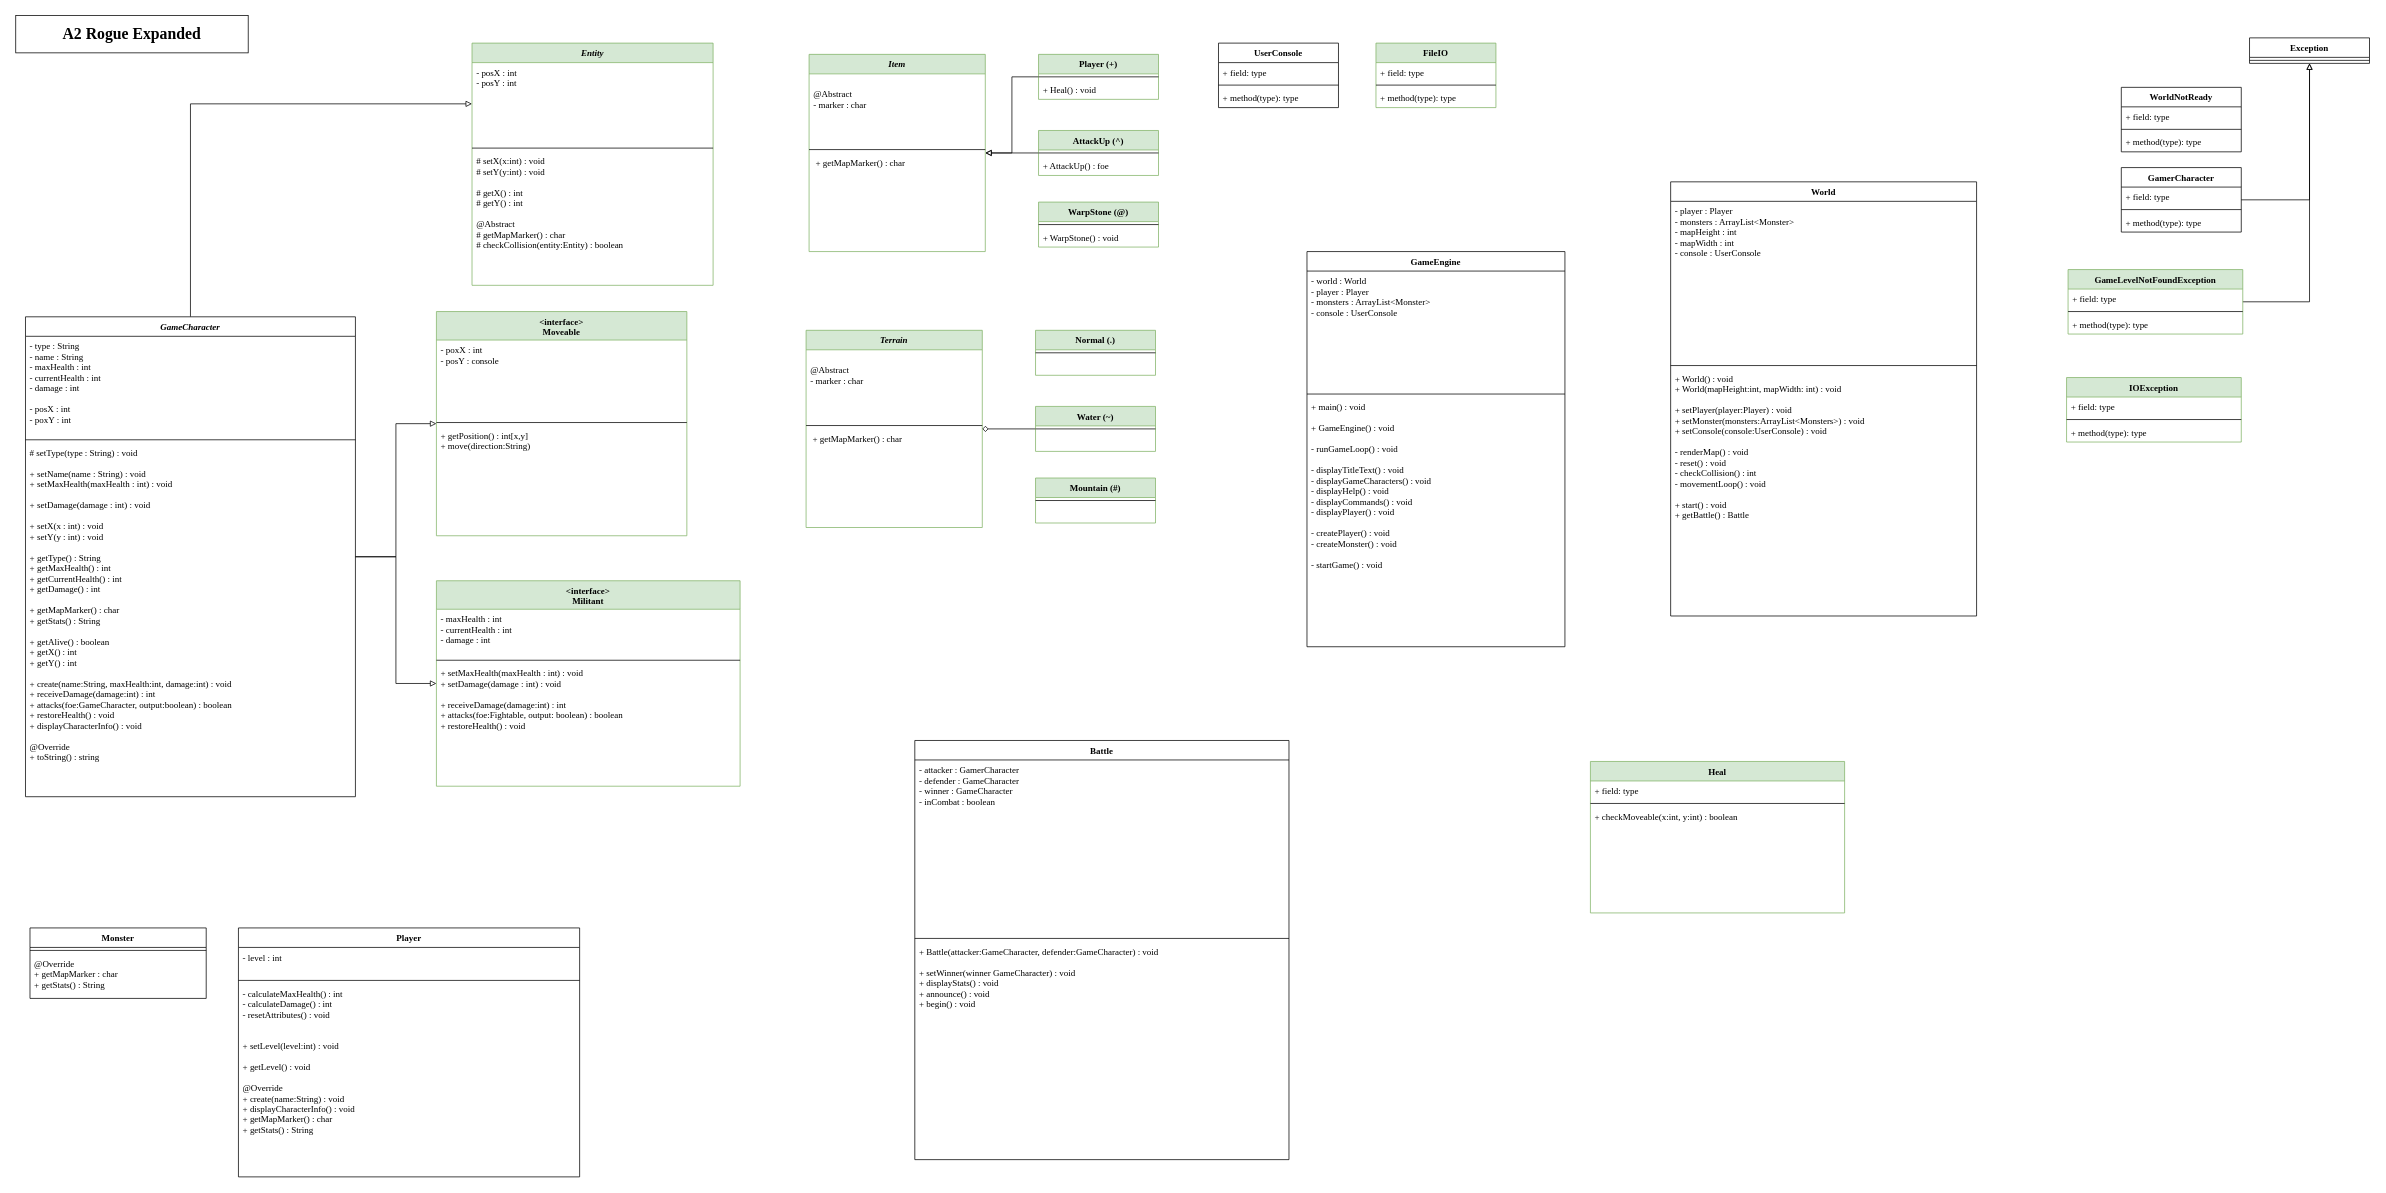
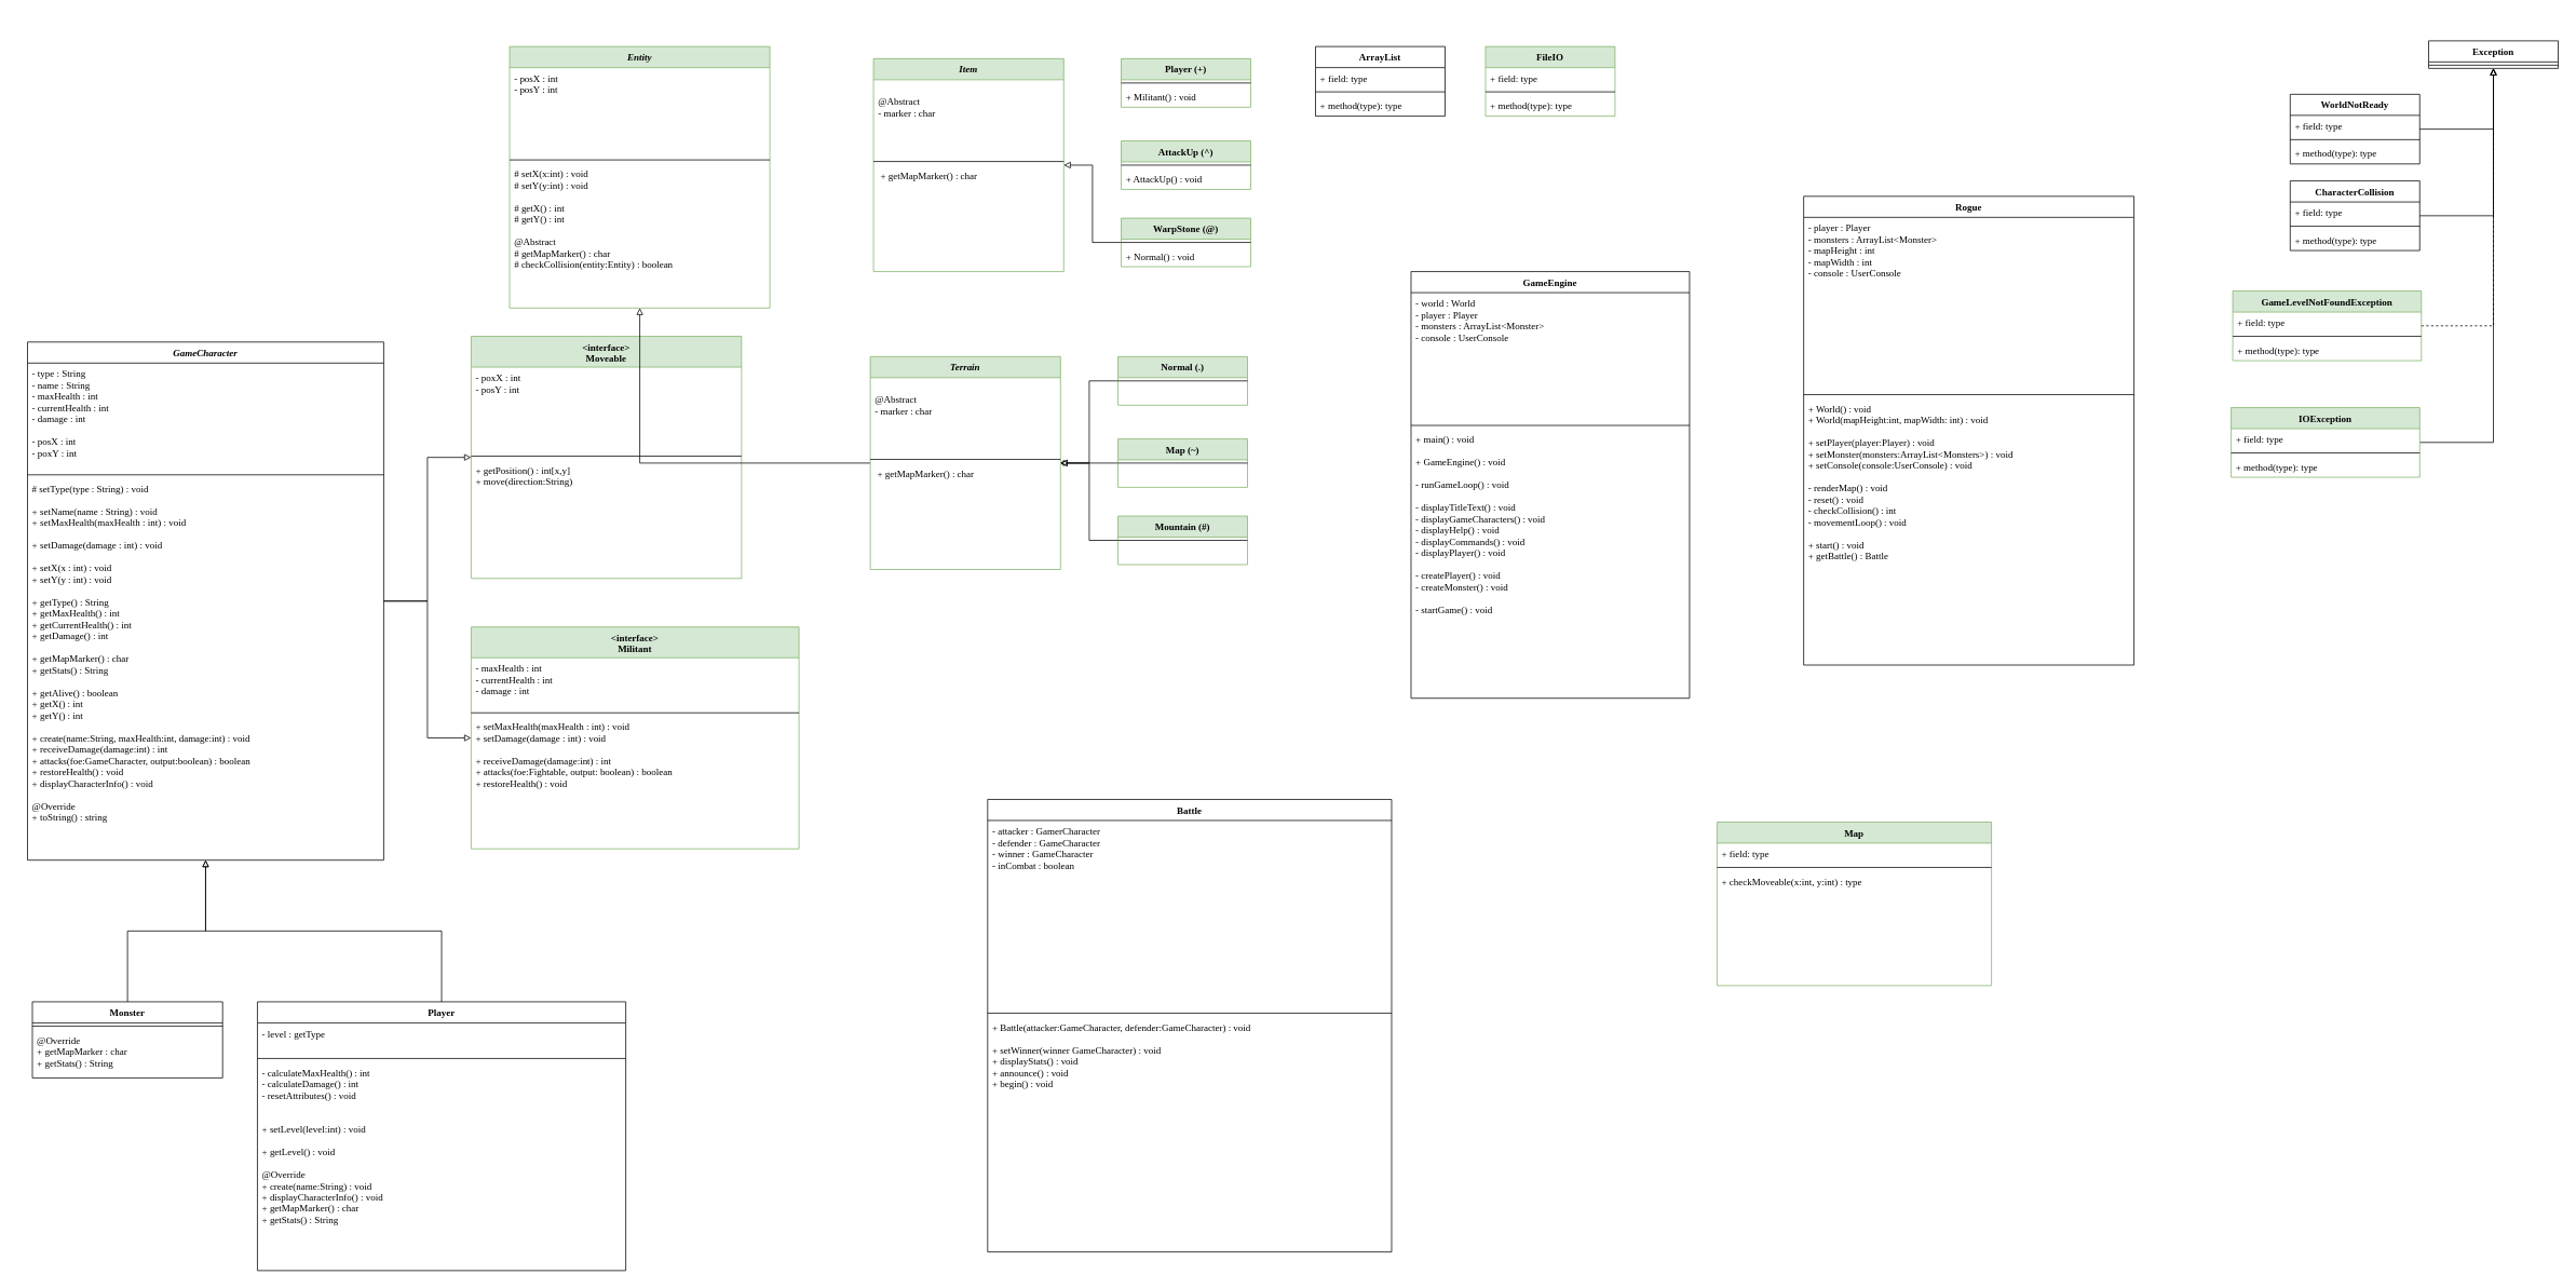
- <mxCell id="2" value="&lt;b&gt;&lt;font style=&quot;font-size: 21px&quot;&gt;A2 Rogue Expanded&lt;/font&gt;&lt;/b&gt;" style="text;html=1;strokeColor=default;fillColor=none;align=center;verticalAlign=middle;whiteSpace=wrap;rounded=0;fontFamily=JetBrains Mono;" parent="1" vertex="1"><mxGeometry x="20" y="20" width="310" height="50" as="geometry" /></mxCell>
- <mxCell id="31" value="UserConsole" style="swimlane;fontStyle=1;align=center;verticalAlign=top;childLayout=stackLayout;horizontal=1;startSize=26;horizontalStack=0;resizeParent=1;resizeParentMax=0;resizeLast=0;collapsible=1;marginBottom=0;fontFamily=JetBrains Mono;" vertex="1" parent="1"><mxGeometry x="1624" y="57" width="160" height="86" as="geometry" /></mxCell>
+ <mxCell id="31" value="ArrayList" style="swimlane;fontStyle=1;align=center;verticalAlign=top;childLayout=stackLayout;horizontal=1;startSize=26;horizontalStack=0;resizeParent=1;resizeParentMax=0;resizeLast=0;collapsible=1;marginBottom=0;fontFamily=JetBrains Mono;" vertex="1" parent="1"><mxGeometry x="1624" y="57" width="160" height="86" as="geometry" /></mxCell>
- <mxCell id="84" value="+ Heal() : void" style="text;strokeColor=none;fillColor=none;align=left;verticalAlign=top;spacingLeft=4;spacingRight=4;overflow=hidden;rotatable=0;points=[[0,0.5],[1,0.5]];portConstraint=eastwest;fontFamily=JetBrains Mono;" vertex="1" parent="82"><mxGeometry y="34" width="160" height="26" as="geometry" /></mxCell>
+ <mxCell id="84" value="+ Militant() : void" style="text;strokeColor=none;fillColor=none;align=left;verticalAlign=top;spacingLeft=4;spacingRight=4;overflow=hidden;rotatable=0;points=[[0,0.5],[1,0.5]];portConstraint=eastwest;fontFamily=JetBrains Mono;" vertex="1" parent="82"><mxGeometry y="34" width="160" height="26" as="geometry" /></mxCell>
- <mxCell id="81" style="edgeStyle=orthogonalEdgeStyle;rounded=0;orthogonalLoop=1;jettySize=auto;html=1;fontColor=#000000;endArrow=block;endFill=0;" edge="1" parent="1" source="82" target="39"><mxGeometry relative="1" as="geometry" /></mxCell>
- <mxCell id="13" style="edgeStyle=orthogonalEdgeStyle;rounded=0;orthogonalLoop=1;jettySize=auto;html=1;fontColor=#000000;endArrow=block;endFill=0;" edge="1" parent="1" source="14" target="4"><mxGeometry relative="1" as="geometry" /></mxCell>
+ <mxCell id="57" style="edgeStyle=orthogonalEdgeStyle;rounded=0;orthogonalLoop=1;jettySize=auto;html=1;entryX=0.5;entryY=1;entryDx=0;entryDy=0;fontColor=#000000;endArrow=block;endFill=0;" edge="1" parent="1" source="58" target="55"><mxGeometry relative="1" as="geometry" /></mxCell>
- <mxCell id="85" style="edgeStyle=orthogonalEdgeStyle;rounded=0;orthogonalLoop=1;jettySize=auto;html=1;fontColor=#000000;endArrow=block;endFill=0;" edge="1" parent="1" source="86" target="39"><mxGeometry relative="1" as="geometry" /></mxCell>
- <mxCell id="88" value="+ AttackUp() : foe" style="text;strokeColor=none;fillColor=none;align=left;verticalAlign=top;spacingLeft=4;spacingRight=4;overflow=hidden;rotatable=0;points=[[0,0.5],[1,0.5]];portConstraint=eastwest;fontFamily=JetBrains Mono;" vertex="1" parent="86"><mxGeometry y="34" width="160" height="26" as="geometry" /></mxCell>
+ <mxCell id="88" value="+ AttackUp() : void" style="text;strokeColor=none;fillColor=none;align=left;verticalAlign=top;spacingLeft=4;spacingRight=4;overflow=hidden;rotatable=0;points=[[0,0.5],[1,0.5]];portConstraint=eastwest;fontFamily=JetBrains Mono;" vertex="1" parent="86"><mxGeometry y="34" width="160" height="26" as="geometry" /></mxCell>
- <mxCell id="63" value="GamerCharacter" style="swimlane;fontStyle=1;align=center;verticalAlign=top;childLayout=stackLayout;horizontal=1;startSize=26;horizontalStack=0;resizeParent=1;resizeParentMax=0;resizeLast=0;collapsible=1;marginBottom=0;fontFamily=JetBrains Mono;" vertex="1" parent="1"><mxGeometry x="2828" y="223" width="160" height="86" as="geometry" /></mxCell>
+ <mxCell id="63" value="CharacterCollision" style="swimlane;fontStyle=1;align=center;verticalAlign=top;childLayout=stackLayout;horizontal=1;startSize=26;horizontalStack=0;resizeParent=1;resizeParentMax=0;resizeLast=0;collapsible=1;marginBottom=0;fontFamily=JetBrains Mono;" vertex="1" parent="1"><mxGeometry x="2828" y="223" width="160" height="86" as="geometry" /></mxCell>
- <mxCell id="35" value="World" style="swimlane;fontStyle=1;align=center;verticalAlign=top;childLayout=stackLayout;horizontal=1;startSize=26;horizontalStack=0;resizeParent=1;resizeParentMax=0;resizeLast=0;collapsible=1;marginBottom=0;fontFamily=JetBrains Mono;" vertex="1" parent="1"><mxGeometry x="2227" y="242" width="408" height="579" as="geometry" /></mxCell>
+ <mxCell id="35" value="Rogue" style="swimlane;fontStyle=1;align=center;verticalAlign=top;childLayout=stackLayout;horizontal=1;startSize=26;horizontalStack=0;resizeParent=1;resizeParentMax=0;resizeLast=0;collapsible=1;marginBottom=0;fontFamily=JetBrains Mono;" vertex="1" parent="1"><mxGeometry x="2227" y="242" width="408" height="579" as="geometry" /></mxCell>
+ <mxCell id="89" style="edgeStyle=orthogonalEdgeStyle;rounded=0;orthogonalLoop=1;jettySize=auto;html=1;fontColor=#000000;endArrow=block;endFill=0;" edge="1" parent="1" source="90" target="39"><mxGeometry relative="1" as="geometry" /></mxCell>
- <mxCell id="92" value="+ WarpStone() : void " style="text;strokeColor=none;fillColor=none;align=left;verticalAlign=top;spacingLeft=4;spacingRight=4;overflow=hidden;rotatable=0;points=[[0,0.5],[1,0.5]];portConstraint=eastwest;fontFamily=JetBrains Mono;" vertex="1" parent="90"><mxGeometry y="34" width="160" height="26" as="geometry" /></mxCell>
+ <mxCell id="92" value="+ Normal() : void " style="text;strokeColor=none;fillColor=none;align=left;verticalAlign=top;spacingLeft=4;spacingRight=4;overflow=hidden;rotatable=0;points=[[0,0.5],[1,0.5]];portConstraint=eastwest;fontFamily=JetBrains Mono;" vertex="1" parent="90"><mxGeometry y="34" width="160" height="26" as="geometry" /></mxCell>
- <mxCell id="67" style="edgeStyle=orthogonalEdgeStyle;rounded=0;orthogonalLoop=1;jettySize=auto;html=1;fontColor=#000000;endArrow=block;endFill=0;" edge="1" parent="1" source="68" target="55"><mxGeometry relative="1" as="geometry" /></mxCell>
+ <mxCell id="67" style="edgeStyle=orthogonalEdgeStyle;rounded=0;orthogonalLoop=1;jettySize=auto;html=1;fontColor=#000000;endArrow=block;endFill=0;dashed=1;" edge="1" parent="1" source="68" target="55"><mxGeometry relative="1" as="geometry" /></mxCell>
- <mxCell id="78" value="- poxX : int&#10;- posY : console" style="text;strokeColor=none;fillColor=none;align=left;verticalAlign=top;spacingLeft=4;spacingRight=4;overflow=hidden;rotatable=0;points=[[0,0.5],[1,0.5]];portConstraint=eastwest;fontFamily=JetBrains Mono;" vertex="1" parent="77"><mxGeometry y="38" width="334" height="106" as="geometry" /></mxCell>
+ <mxCell id="78" value="- poxX : int&#10;- posY : int" style="text;strokeColor=none;fillColor=none;align=left;verticalAlign=top;spacingLeft=4;spacingRight=4;overflow=hidden;rotatable=0;points=[[0,0.5],[1,0.5]];portConstraint=eastwest;fontFamily=JetBrains Mono;" vertex="1" parent="77"><mxGeometry y="38" width="334" height="106" as="geometry" /></mxCell>
+ <mxCell id="98" style="edgeStyle=orthogonalEdgeStyle;rounded=0;orthogonalLoop=1;jettySize=auto;html=1;fontColor=#000000;endArrow=block;endFill=0;" edge="1" parent="1" source="99" target="94"><mxGeometry relative="1" as="geometry" /></mxCell>
+ <mxCell id="72" style="edgeStyle=orthogonalEdgeStyle;rounded=0;orthogonalLoop=1;jettySize=auto;html=1;fontColor=#000000;endArrow=block;endFill=0;" edge="1" parent="1" source="73" target="55"><mxGeometry relative="1" as="geometry"><mxPoint x="3102" y="125.5" as="targetPoint" /></mxGeometry></mxCell>
- <mxCell id="103" value="Water (~)" style="swimlane;fontStyle=1;align=center;verticalAlign=top;childLayout=stackLayout;horizontal=1;startSize=26;horizontalStack=0;resizeParent=1;resizeParentMax=0;resizeLast=0;collapsible=1;marginBottom=0;fillColor=#d5e8d4;strokeColor=#82b366;fontFamily=JetBrains Mono;" vertex="1" parent="1"><mxGeometry x="1380" y="541.5" width="160" height="60" as="geometry" /></mxCell>
+ <mxCell id="103" value="Map (~)" style="swimlane;fontStyle=1;align=center;verticalAlign=top;childLayout=stackLayout;horizontal=1;startSize=26;horizontalStack=0;resizeParent=1;resizeParentMax=0;resizeLast=0;collapsible=1;marginBottom=0;fillColor=#d5e8d4;strokeColor=#82b366;fontFamily=JetBrains Mono;" vertex="1" parent="1"><mxGeometry x="1380" y="541.5" width="160" height="60" as="geometry" /></mxCell>
+ <mxCell id="93" style="edgeStyle=orthogonalEdgeStyle;rounded=0;orthogonalLoop=1;jettySize=auto;html=1;fontColor=#000000;endArrow=block;endFill=0;" edge="1" parent="1" source="94" target="3"><mxGeometry relative="1" as="geometry" /></mxCell>
+ <mxCell id="106" style="edgeStyle=orthogonalEdgeStyle;rounded=0;orthogonalLoop=1;jettySize=auto;html=1;fontColor=#000000;endArrow=block;endFill=0;" edge="1" parent="1" source="107" target="94"><mxGeometry relative="1" as="geometry" /></mxCell>
- <mxCell id="43" value="Heal" style="swimlane;fontStyle=1;align=center;verticalAlign=top;childLayout=stackLayout;horizontal=1;startSize=26;horizontalStack=0;resizeParent=1;resizeParentMax=0;resizeLast=0;collapsible=1;marginBottom=0;fontFamily=JetBrains Mono;fillColor=#d5e8d4;strokeColor=#82b366;" vertex="1" parent="1"><mxGeometry x="2120" y="1015" width="339" height="202" as="geometry" /></mxCell>
+ <mxCell id="43" value="Map" style="swimlane;fontStyle=1;align=center;verticalAlign=top;childLayout=stackLayout;horizontal=1;startSize=26;horizontalStack=0;resizeParent=1;resizeParentMax=0;resizeLast=0;collapsible=1;marginBottom=0;fontFamily=JetBrains Mono;fillColor=#d5e8d4;strokeColor=#82b366;" vertex="1" parent="1"><mxGeometry x="2120" y="1015" width="339" height="202" as="geometry" /></mxCell>
- <mxCell id="46" value="+ checkMoveable(x:int, y:int) : boolean" style="text;strokeColor=none;fillColor=none;align=left;verticalAlign=top;spacingLeft=4;spacingRight=4;overflow=hidden;rotatable=0;points=[[0,0.5],[1,0.5]];portConstraint=eastwest;fontFamily=JetBrains Mono;" vertex="1" parent="43"><mxGeometry y="60" width="339" height="142" as="geometry" /></mxCell>
+ <mxCell id="46" value="+ checkMoveable(x:int, y:int) : type" style="text;strokeColor=none;fillColor=none;align=left;verticalAlign=top;spacingLeft=4;spacingRight=4;overflow=hidden;rotatable=0;points=[[0,0.5],[1,0.5]];portConstraint=eastwest;fontFamily=JetBrains Mono;" vertex="1" parent="43"><mxGeometry y="60" width="339" height="142" as="geometry" /></mxCell>
+ <mxCell id="22" style="edgeStyle=orthogonalEdgeStyle;rounded=0;orthogonalLoop=1;jettySize=auto;html=1;fontColor=#000000;endArrow=block;endFill=0;" edge="1" parent="1" source="23" target="14"><mxGeometry relative="1" as="geometry"><mxPoint x="209" y="1153.5" as="targetPoint" /></mxGeometry></mxCell>
+ <mxCell id="26" style="edgeStyle=orthogonalEdgeStyle;rounded=0;orthogonalLoop=1;jettySize=auto;html=1;fontColor=#000000;endArrow=block;endFill=0;" edge="1" parent="1" source="27" target="14"><mxGeometry relative="1" as="geometry" /></mxCell>
- <mxCell id="28" value="- level : int &#10;" style="text;strokeColor=none;fillColor=none;align=left;verticalAlign=top;spacingLeft=4;spacingRight=4;overflow=hidden;rotatable=0;points=[[0,0.5],[1,0.5]];portConstraint=eastwest;fontFamily=JetBrains Mono;" vertex="1" parent="27"><mxGeometry y="26" width="455" height="40" as="geometry" /></mxCell>
+ <mxCell id="28" value="- level : getType &#10;" style="text;strokeColor=none;fillColor=none;align=left;verticalAlign=top;spacingLeft=4;spacingRight=4;overflow=hidden;rotatable=0;points=[[0,0.5],[1,0.5]];portConstraint=eastwest;fontFamily=JetBrains Mono;" vertex="1" parent="27"><mxGeometry y="26" width="455" height="40" as="geometry" /></mxCell>
